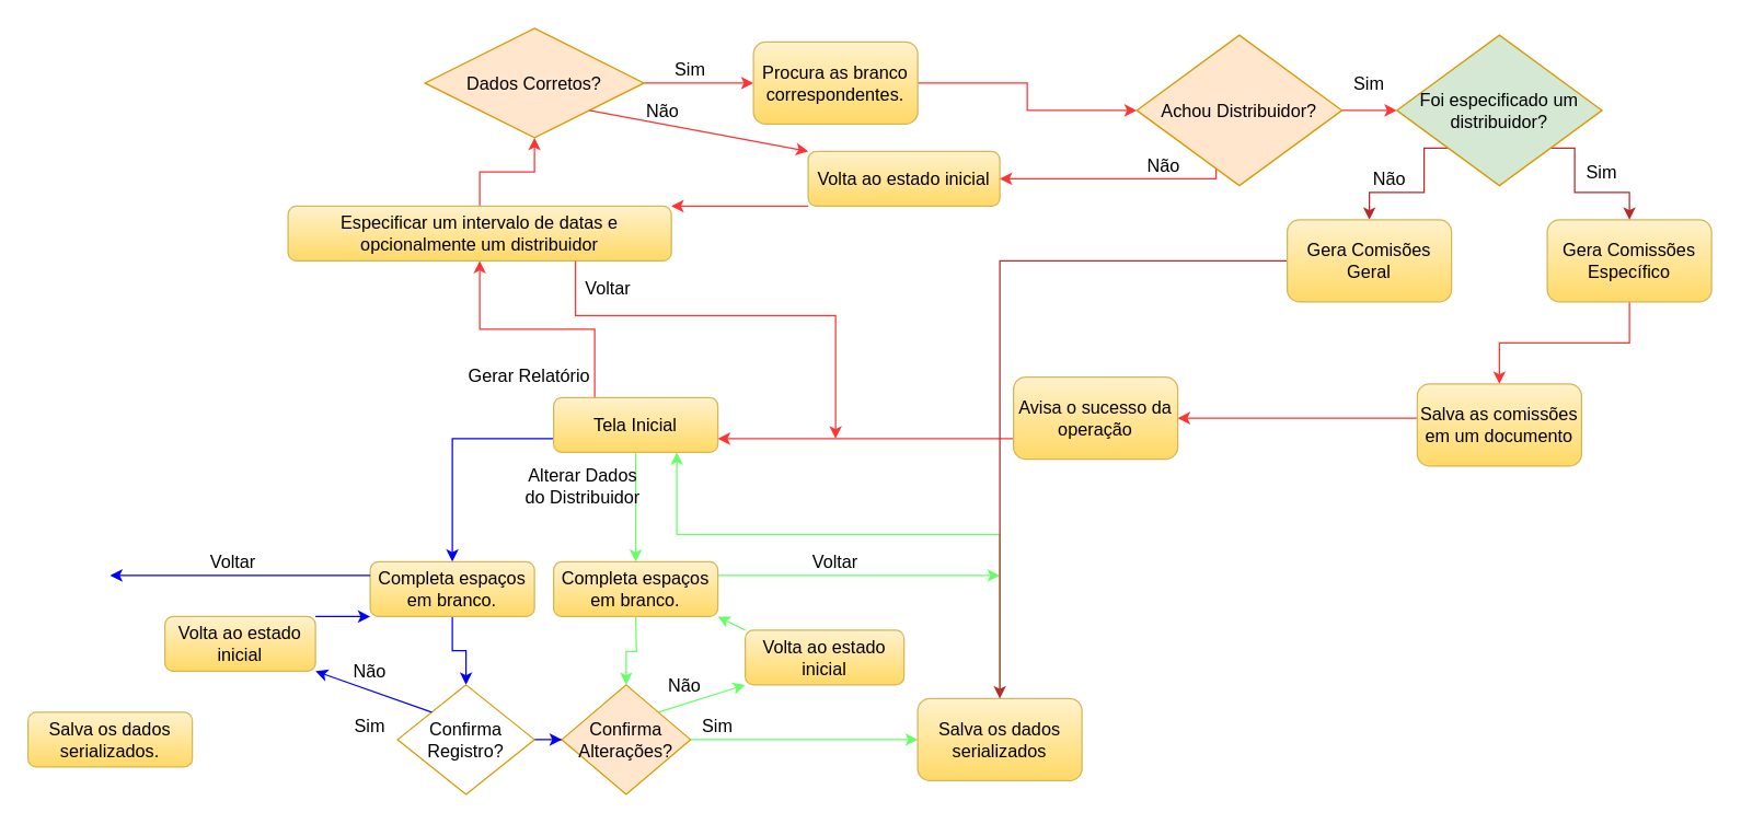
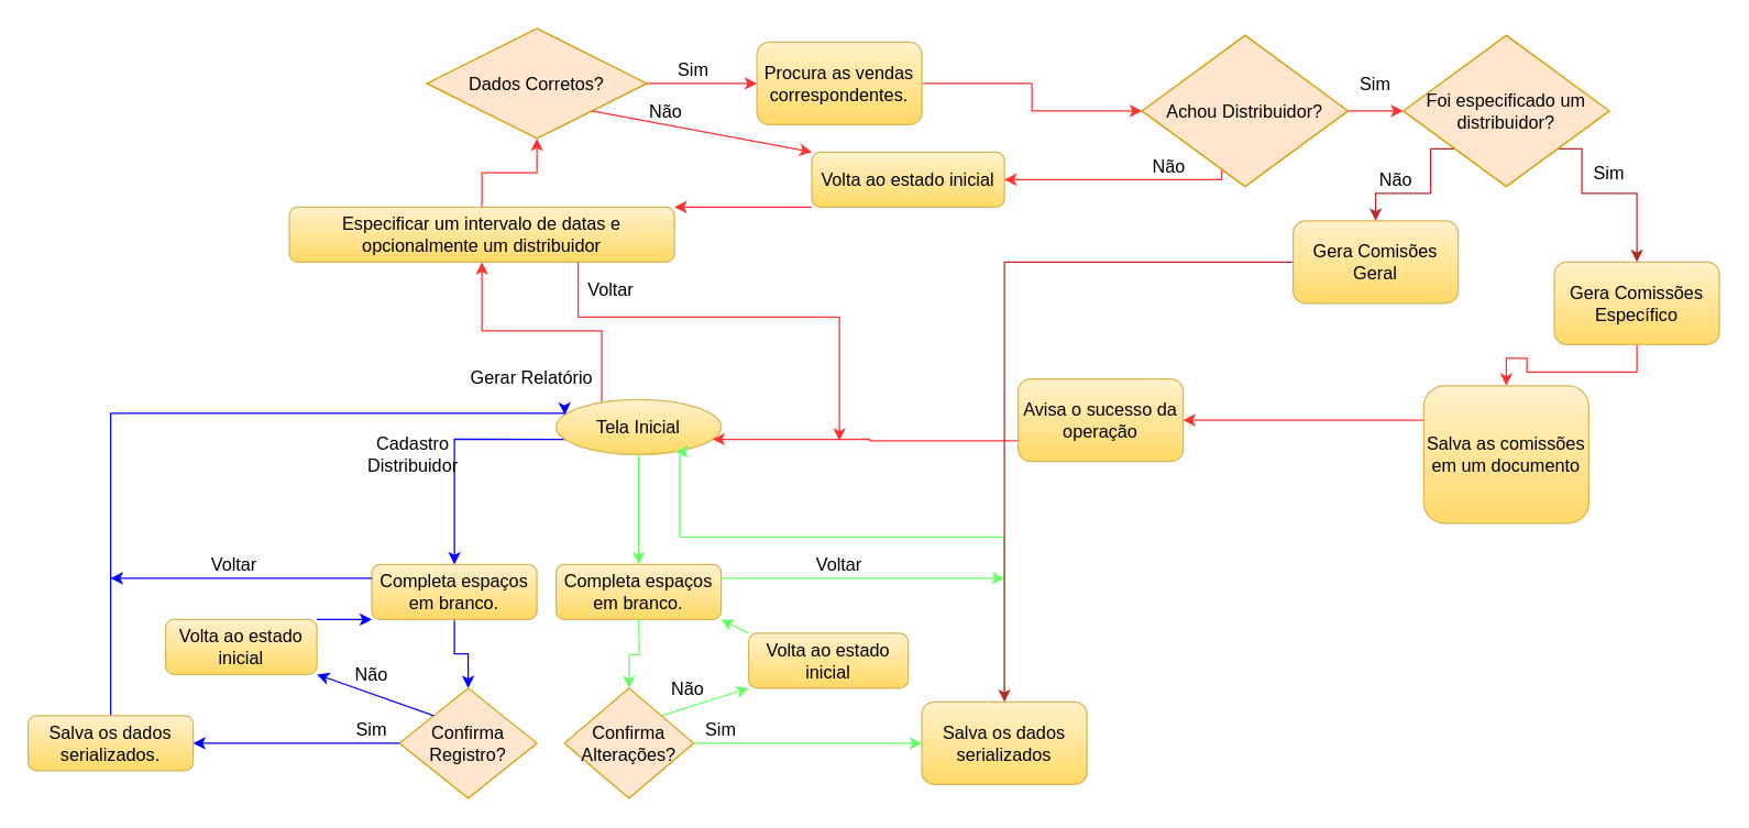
- <mxCell id="38" value="Procura as branco correspondentes." style="rounded=1;whiteSpace=wrap;html=1;fillColor=#fff2cc;strokeColor=#d6b656;gradientColor=#ffd966;fontSize=13;" vertex="1" parent="1"><mxGeometry x="550" y="30" width="120" height="60" as="geometry" /></mxCell>
+ <mxCell id="38" value="Procura as vendas correspondentes." style="rounded=1;whiteSpace=wrap;html=1;fillColor=#fff2cc;strokeColor=#d6b656;gradientColor=#ffd966;fontSize=13;" vertex="1" parent="1"><mxGeometry x="550" y="30" width="120" height="60" as="geometry" /></mxCell>
- <mxCell id="59" value="Foi especificado um distribuidor?" style="rhombus;whiteSpace=wrap;html=1;fillColor=#d5e8d4;strokeColor=#d79b00;fontSize=13;" vertex="1" parent="1"><mxGeometry x="1020" y="25" width="150" height="110" as="geometry" /></mxCell>
+ <mxCell id="59" value="Foi especificado um distribuidor?" style="rhombus;whiteSpace=wrap;html=1;fillColor=#ffe6cc;strokeColor=#d79b00;fontSize=13;" vertex="1" parent="1"><mxGeometry x="1020" y="25" width="150" height="110" as="geometry" /></mxCell>
- <mxCell id="51" value="&lt;div&gt;Gera Comissões&lt;/div&gt;&lt;div&gt;Específico&lt;br&gt;&lt;/div&gt;" style="rounded=1;whiteSpace=wrap;html=1;fillColor=#fff2cc;strokeColor=#d6b656;gradientColor=#ffd966;fontSize=13;" vertex="1" parent="1"><mxGeometry x="1130" y="160" width="120" height="60" as="geometry" /></mxCell>
+ <mxCell id="51" value="&lt;div&gt;Gera Comissões&lt;/div&gt;&lt;div&gt;Específico&lt;br&gt;&lt;/div&gt;" style="rounded=1;whiteSpace=wrap;html=1;fillColor=#fff2cc;strokeColor=#d6b656;gradientColor=#ffd966;fontSize=13;" vertex="1" parent="1"><mxGeometry x="1130" y="190" width="120" height="60" as="geometry" /></mxCell>
+ <mxCell id="15" value="" style="edgeStyle=orthogonalEdgeStyle;rounded=0;orthogonalLoop=1;jettySize=auto;html=1;entryX=0;entryY=0.25;entryDx=0;entryDy=0;strokeColor=#0000FF;fontSize=13;" edge="1" parent="1" source="16" target="5"><mxGeometry relative="1" as="geometry"><mxPoint x="80" y="290" as="targetPoint" /><Array as="points"><mxPoint x="80" y="300" /></Array></mxGeometry></mxCell>
- <mxCell id="5" value="Tela Inicial" style="rounded=1;whiteSpace=wrap;html=1;fontSize=13;glass=0;strokeWidth=1;shadow=0;fillColor=#fff2cc;strokeColor=#d6b656;gradientColor=#ffd966;" parent="1" vertex="1"><mxGeometry x="404" y="290" width="120" height="40" as="geometry" /></mxCell>
+ <mxCell id="5" value="Tela Inicial" style="ellipse;whiteSpace=wrap;html=1;fontSize=13;glass=0;strokeWidth=1;shadow=0;fillColor=#fff2cc;strokeColor=#d6b656;gradientColor=#ffd966;" parent="1" vertex="1"><mxGeometry x="404" y="290" width="120" height="40" as="geometry" /></mxCell>
- <mxCell id="53" value="Salva as comissões em um documento" style="rounded=1;whiteSpace=wrap;html=1;fillColor=#fff2cc;strokeColor=#d6b656;gradientColor=#ffd966;fontSize=13;" vertex="1" parent="1"><mxGeometry x="1035" y="280" width="120" height="60" as="geometry" /></mxCell>
+ <mxCell id="53" value="Salva as comissões em um documento" style="rounded=1;whiteSpace=wrap;html=1;fillColor=#fff2cc;strokeColor=#d6b656;gradientColor=#ffd966;fontSize=13;" vertex="1" parent="1"><mxGeometry x="1035" y="280" width="120" height="100" as="geometry" /></mxCell>
+ <mxCell id="12" value="Cadastro Distribuidor" style="text;html=1;strokeColor=none;fillColor=none;align=center;verticalAlign=middle;whiteSpace=wrap;rounded=0;fontSize=13;" vertex="1" parent="1"><mxGeometry x="280" y="320" width="40" height="20" as="geometry" /></mxCell>
- <mxCell id="23" value="Alterar Dados &lt;br style=&quot;font-size: 13px;&quot;&gt;do Distribuidor" style="text;html=1;align=center;verticalAlign=middle;resizable=0;points=[];autosize=1;fontSize=13;" vertex="1" parent="1"><mxGeometry x="375" y="335" width="100" height="40" as="geometry" /></mxCell>
- <mxCell id="14" value="Confirma Registro?" style="rhombus;whiteSpace=wrap;html=1;fillColor=#ffffff;strokeColor=#d79b00;fontSize=13;" vertex="1" parent="1"><mxGeometry x="290" y="500" width="100" height="80" as="geometry" /></mxCell>
+ <mxCell id="14" value="Confirma Registro?" style="rhombus;whiteSpace=wrap;html=1;fillColor=#ffe6cc;strokeColor=#d79b00;fontSize=13;" vertex="1" parent="1"><mxGeometry x="290" y="500" width="100" height="80" as="geometry" /></mxCell>
- <mxCell id="13" value="" style="edgeStyle=orthogonalEdgeStyle;rounded=0;orthogonalLoop=1;jettySize=auto;html=1;strokeColor=#0000FF;fontSize=13;" edge="1" parent="1" source="14" target="26"><mxGeometry relative="1" as="geometry"><mxPoint x="100" y="540" as="targetPoint" /></mxGeometry></mxCell>
+ <mxCell id="13" value="" style="edgeStyle=orthogonalEdgeStyle;rounded=0;orthogonalLoop=1;jettySize=auto;html=1;entryX=1;entryY=0.5;entryDx=0;entryDy=0;strokeColor=#0000FF;fontSize=13;" edge="1" parent="1" source="14" target="16"><mxGeometry relative="1" as="geometry"><mxPoint x="100" y="540" as="targetPoint" /></mxGeometry></mxCell>
